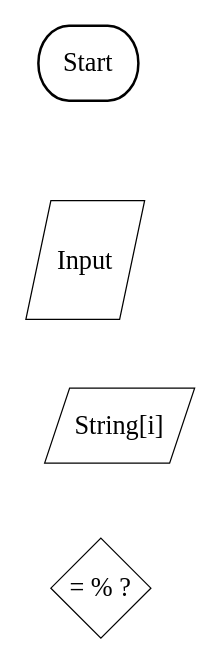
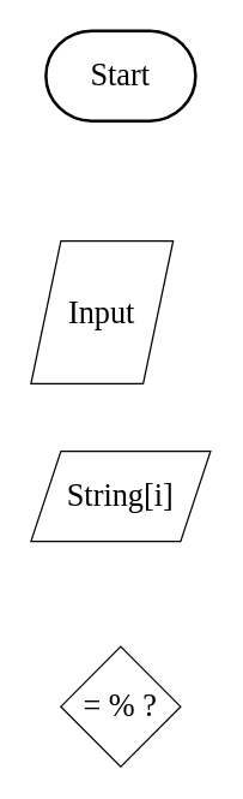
- <mxCell id="2" value="&lt;font style=&quot;font-size: 21px;&quot;&gt;Start&lt;/font&gt;" style="strokeWidth=2;html=1;shape=mxgraph.flowchart.terminator;whiteSpace=wrap;fontFamily=Garamond;" vertex="1" parent="1"><mxGeometry x="30" y="20" width="80" height="60" as="geometry" /></mxCell>
+ <mxCell id="2" value="&lt;font style=&quot;font-size: 21px;&quot;&gt;Start&lt;/font&gt;" style="strokeWidth=2;html=1;shape=mxgraph.flowchart.terminator;whiteSpace=wrap;fontFamily=Garamond;" vertex="1" parent="1"><mxGeometry x="30" y="20" width="100" height="60" as="geometry" /></mxCell>
- <mxCell id="4" value="&lt;font style=&quot;font-size: 21px;&quot;&gt;String[i]&lt;/font&gt;" style="shape=parallelogram;perimeter=parallelogramPerimeter;whiteSpace=wrap;html=1;fixedSize=1;fontFamily=Garamond;fontSize=16;" vertex="1" parent="1"><mxGeometry x="35" y="310" width="120" height="60" as="geometry" /></mxCell>
+ <mxCell id="4" value="&lt;font style=&quot;font-size: 21px;&quot;&gt;String[i]&lt;/font&gt;" style="shape=parallelogram;perimeter=parallelogramPerimeter;whiteSpace=wrap;html=1;fixedSize=1;fontFamily=Garamond;fontSize=16;" vertex="1" parent="1"><mxGeometry x="20" y="300" width="120" height="60" as="geometry" /></mxCell>
